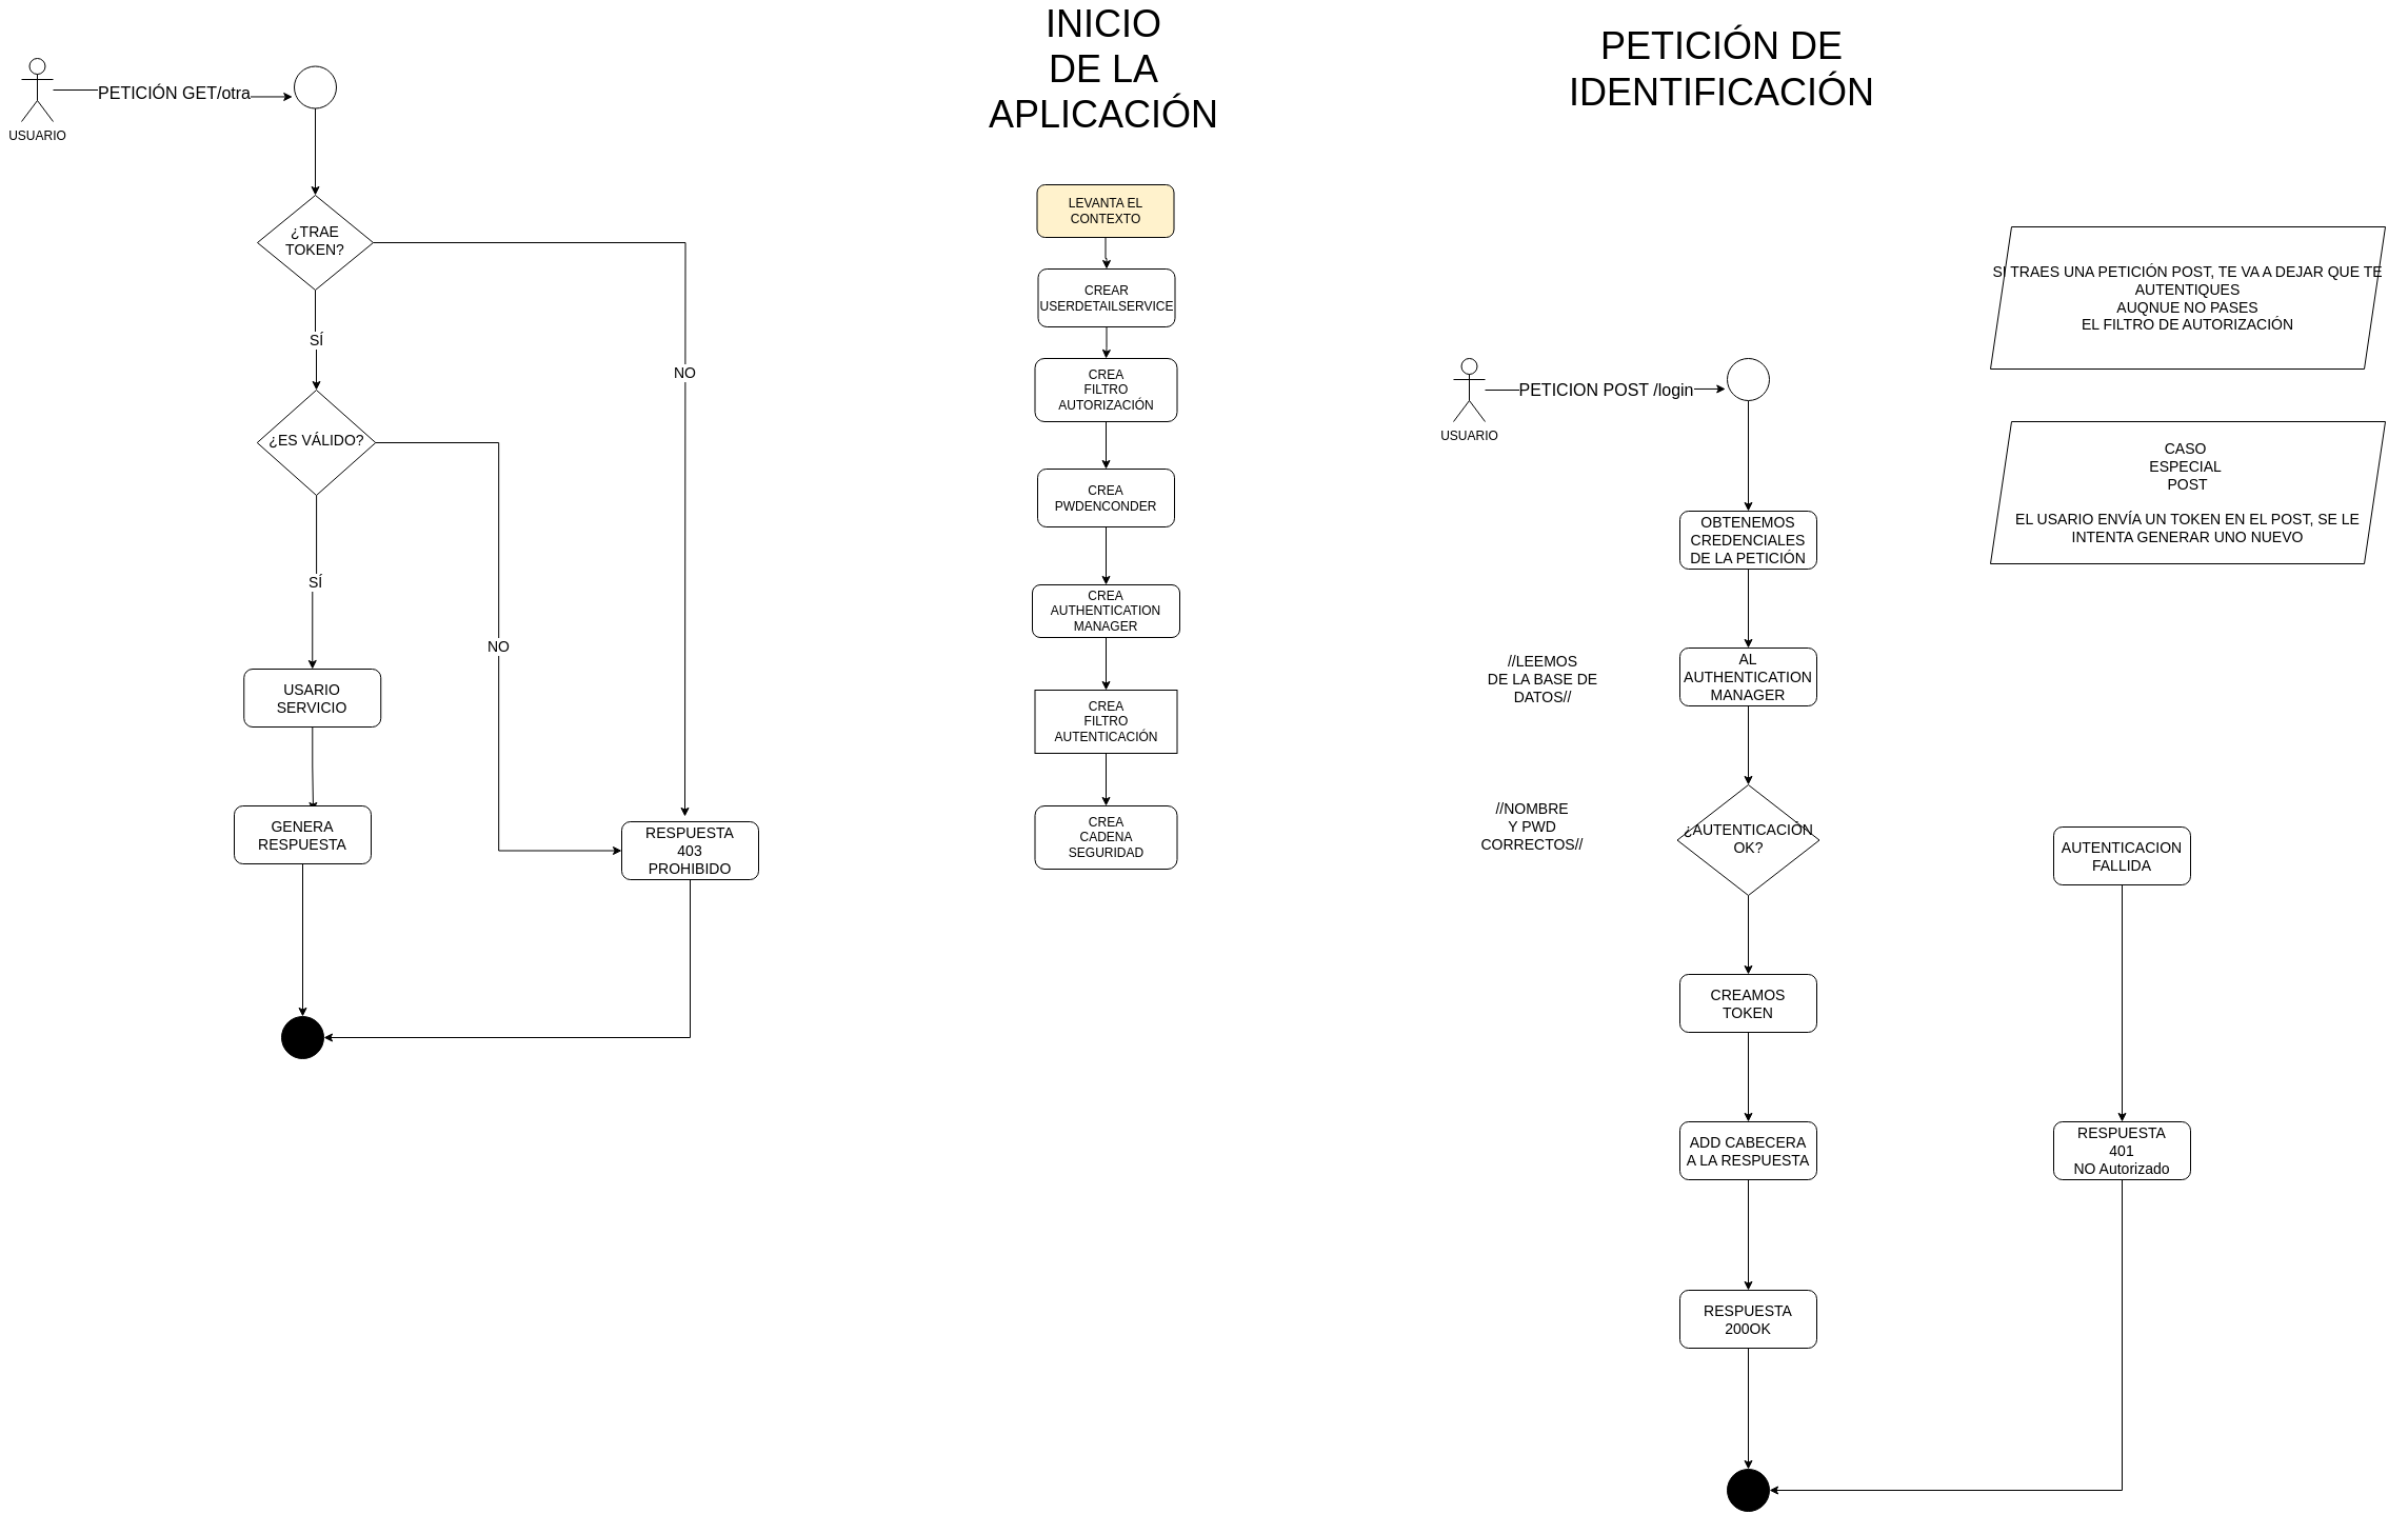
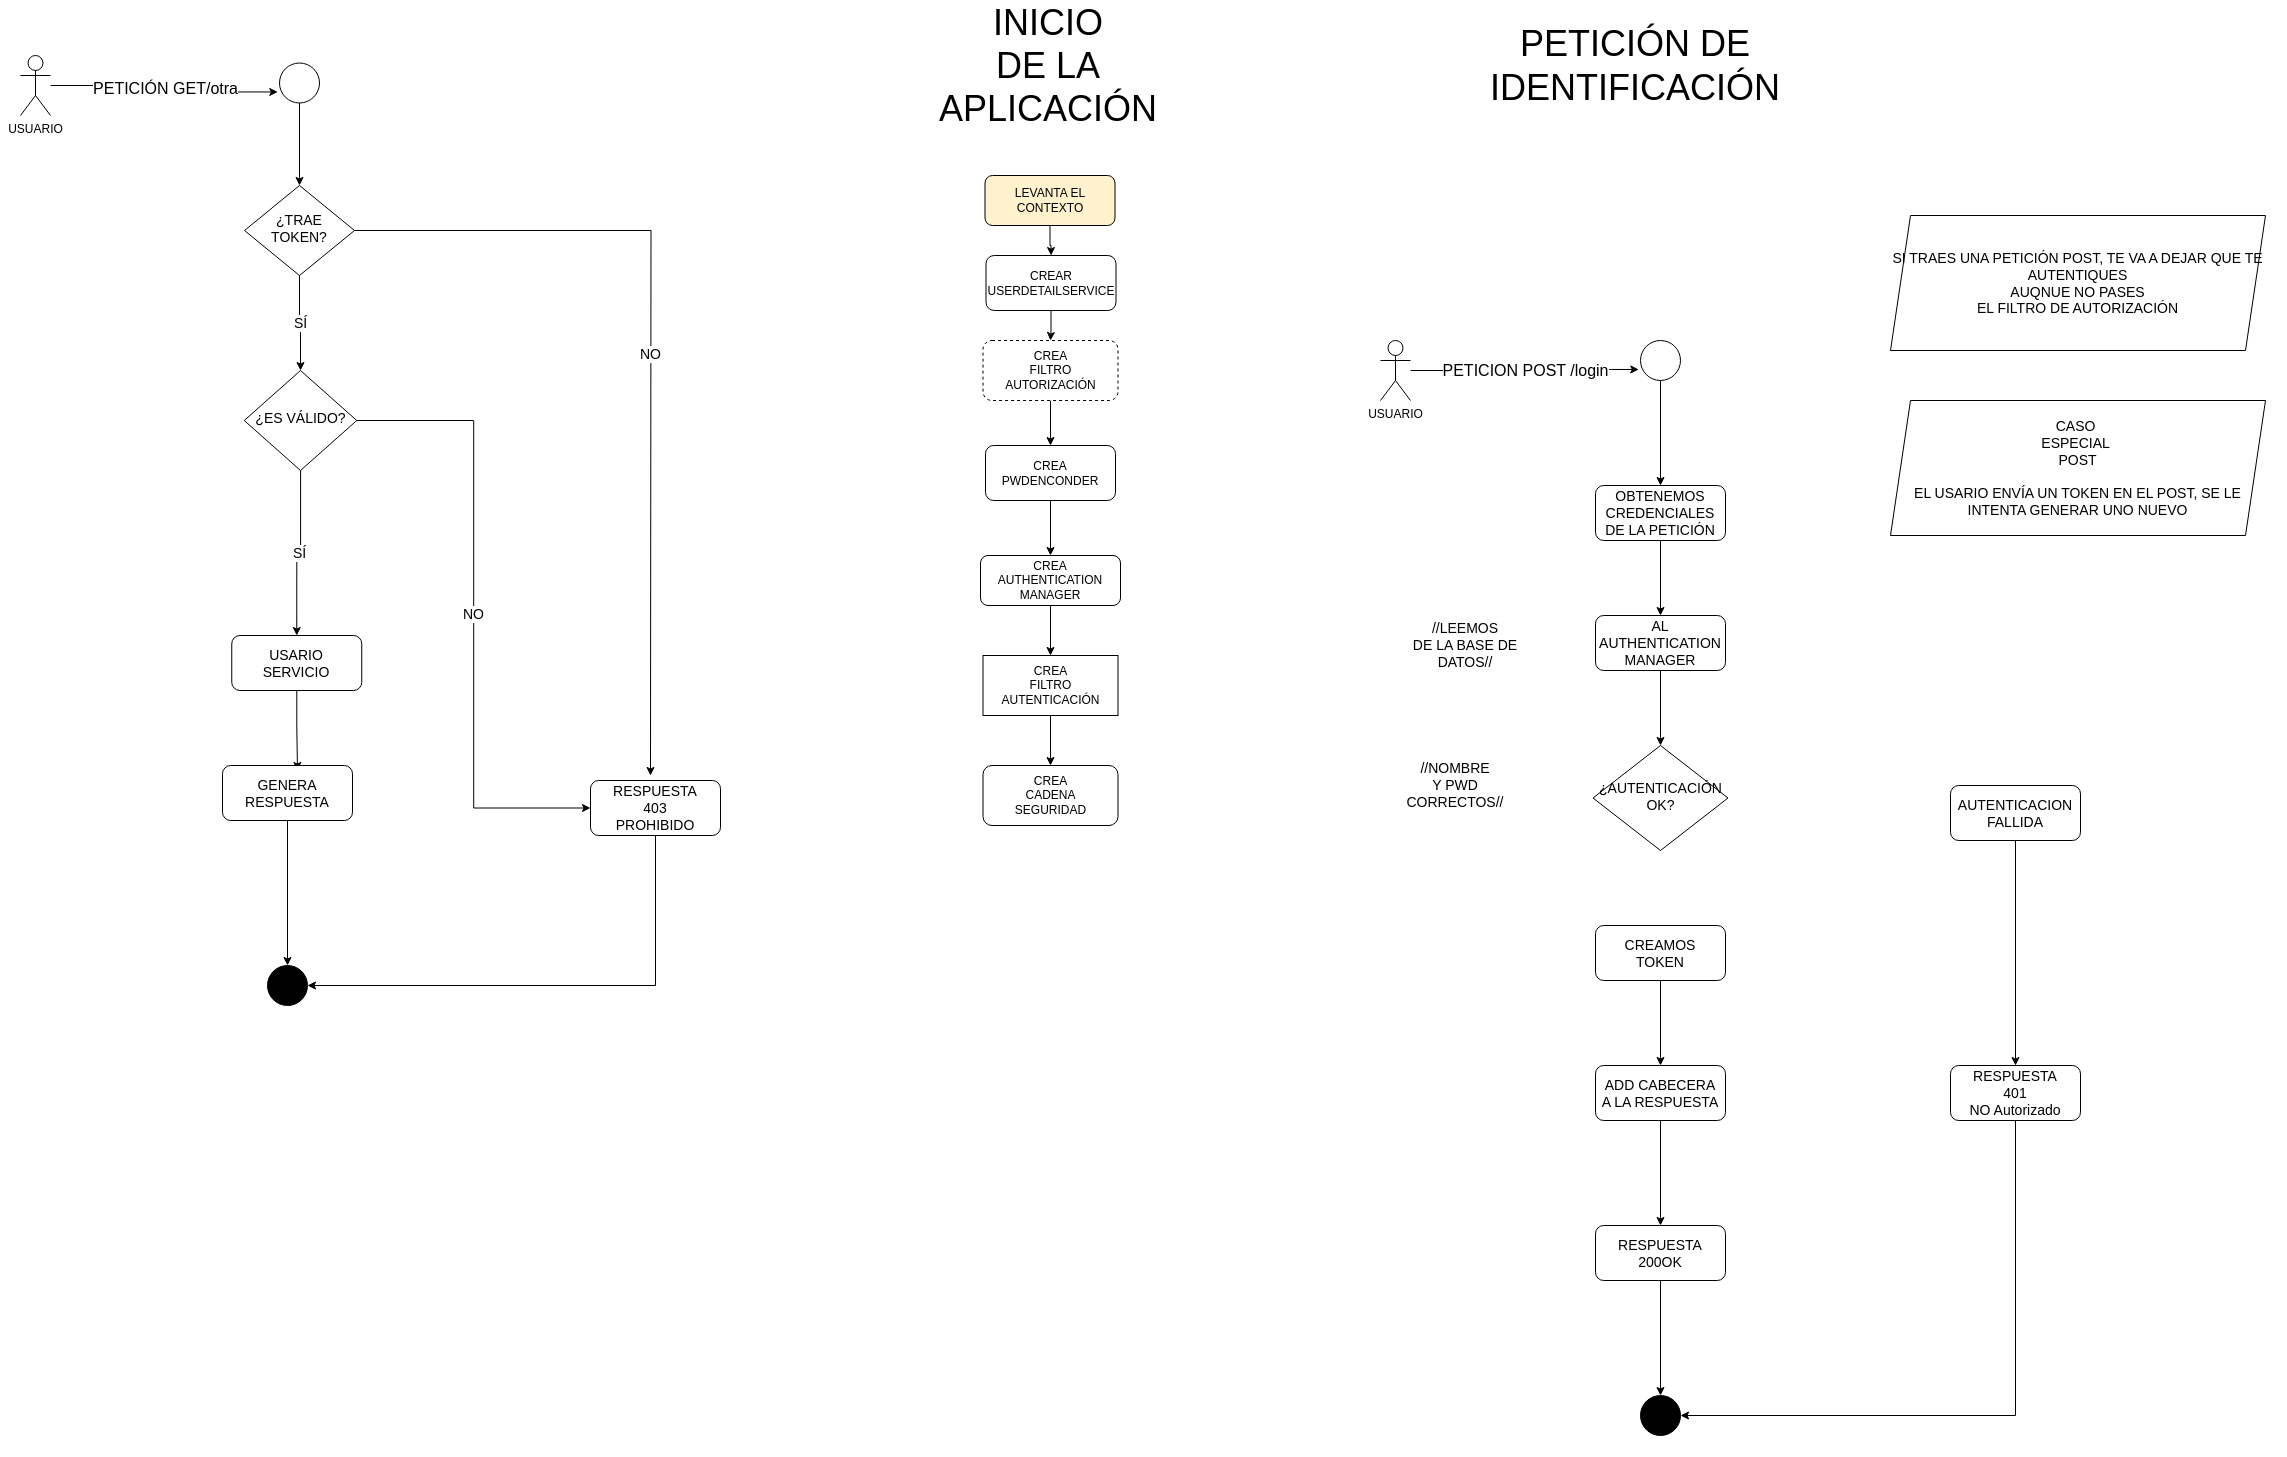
- <mxCell id="15" value="CREA&lt;br&gt;FILTRO&lt;br&gt;AUTORIZACIÓN" style="rounded=1;whiteSpace=wrap;html=1;fontSize=12;glass=0;strokeWidth=1;shadow=0;" parent="1" vertex="1"><mxGeometry x="982.5" y="305" width="135" height="60" as="geometry" /></mxCell>
+ <mxCell id="15" value="CREA&lt;br&gt;FILTRO&lt;br&gt;AUTORIZACIÓN" style="rounded=1;whiteSpace=wrap;html=1;fontSize=12;glass=0;strokeWidth=1;shadow=0;dashed=1;" parent="1" vertex="1"><mxGeometry x="982.5" y="305" width="135" height="60" as="geometry" /></mxCell>
- <mxCell id="25" style="edgeStyle=orthogonalEdgeStyle;rounded=0;orthogonalLoop=1;jettySize=auto;html=1;entryX=0.5;entryY=0;entryDx=0;entryDy=0;fontSize=14;" parent="1" source="26" target="28" edge="1"><mxGeometry relative="1" as="geometry" /></mxCell>
